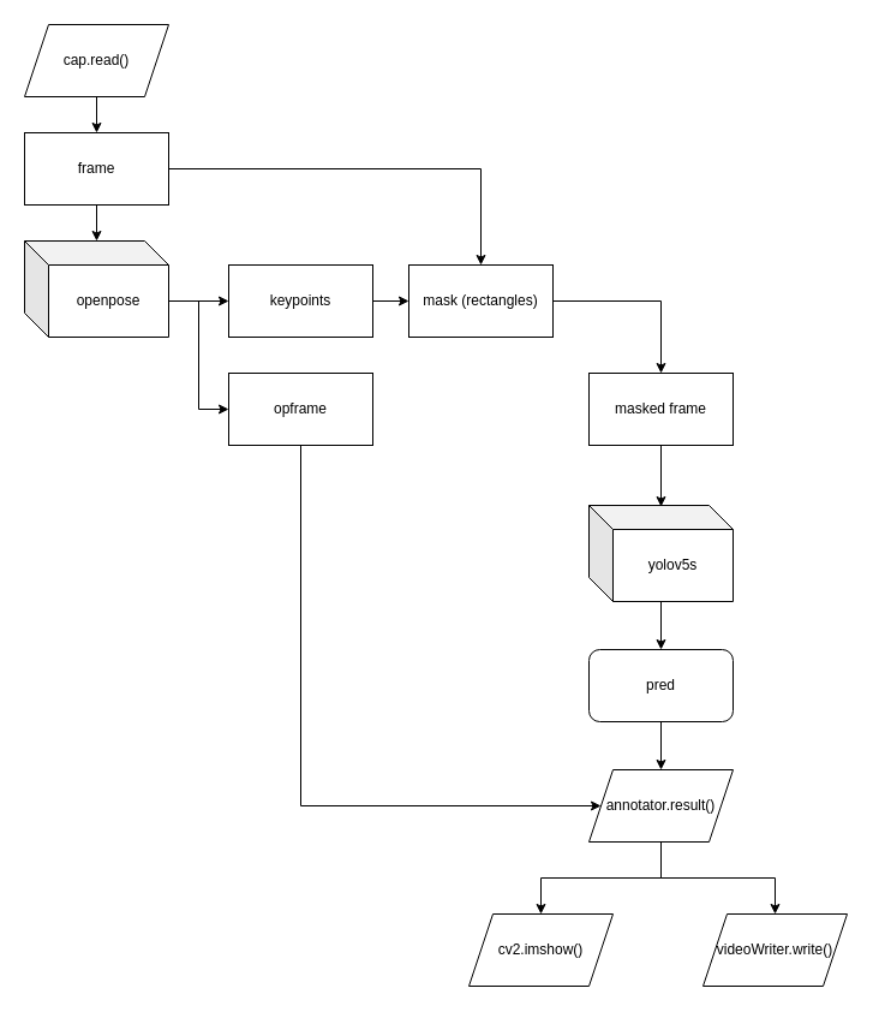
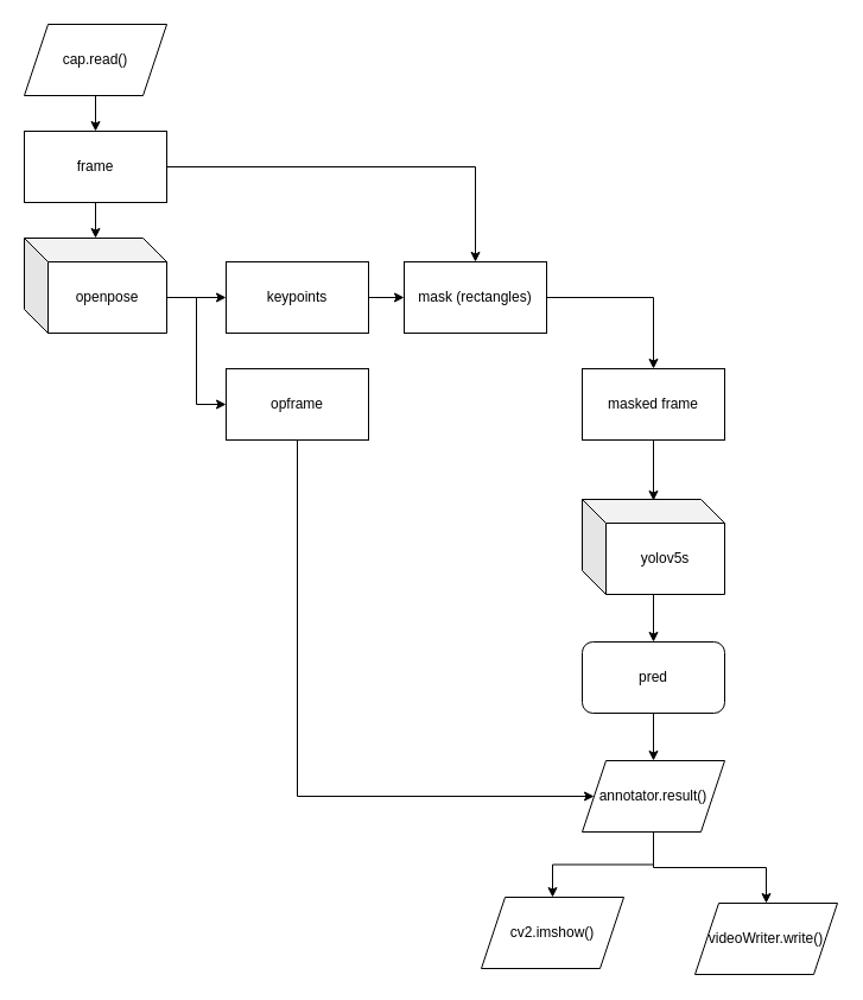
- <mxCell id="25" value="cv2.imshow()" style="shape=parallelogram;perimeter=parallelogramPerimeter;whiteSpace=wrap;html=1;fixedSize=1;" vertex="1" parent="1"><mxGeometry x="390" y="760" width="120" height="60" as="geometry" /></mxCell>
+ <mxCell id="25" value="cv2.imshow()" style="shape=parallelogram;perimeter=parallelogramPerimeter;whiteSpace=wrap;html=1;fixedSize=1;" vertex="1" parent="1"><mxGeometry x="405" y="755" width="120" height="60" as="geometry" /></mxCell>
